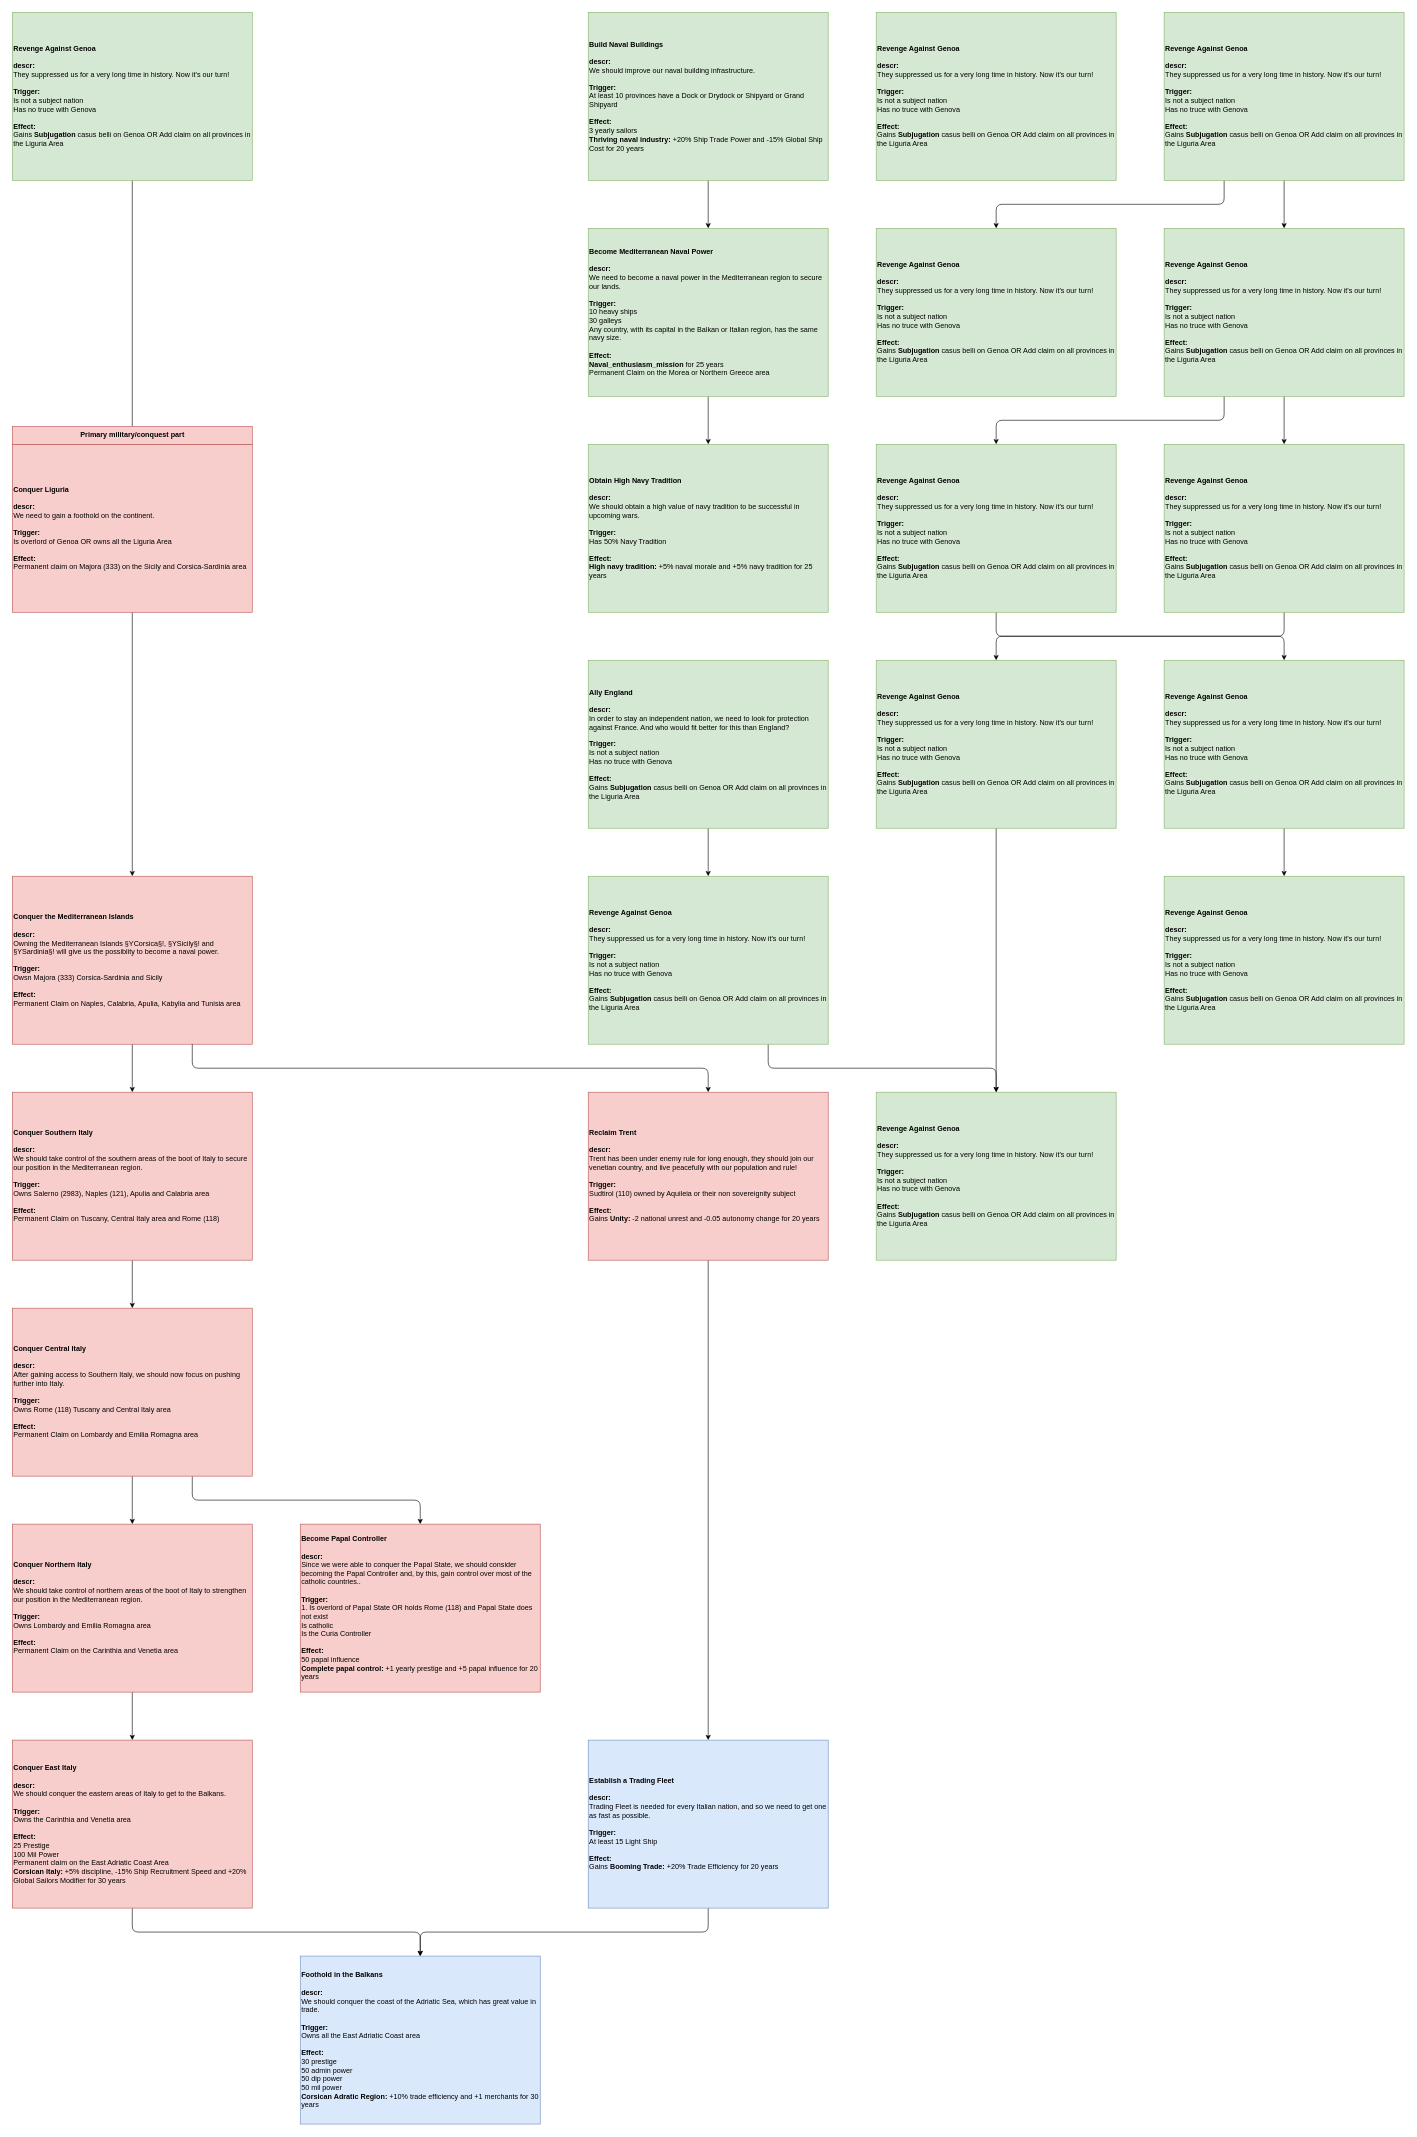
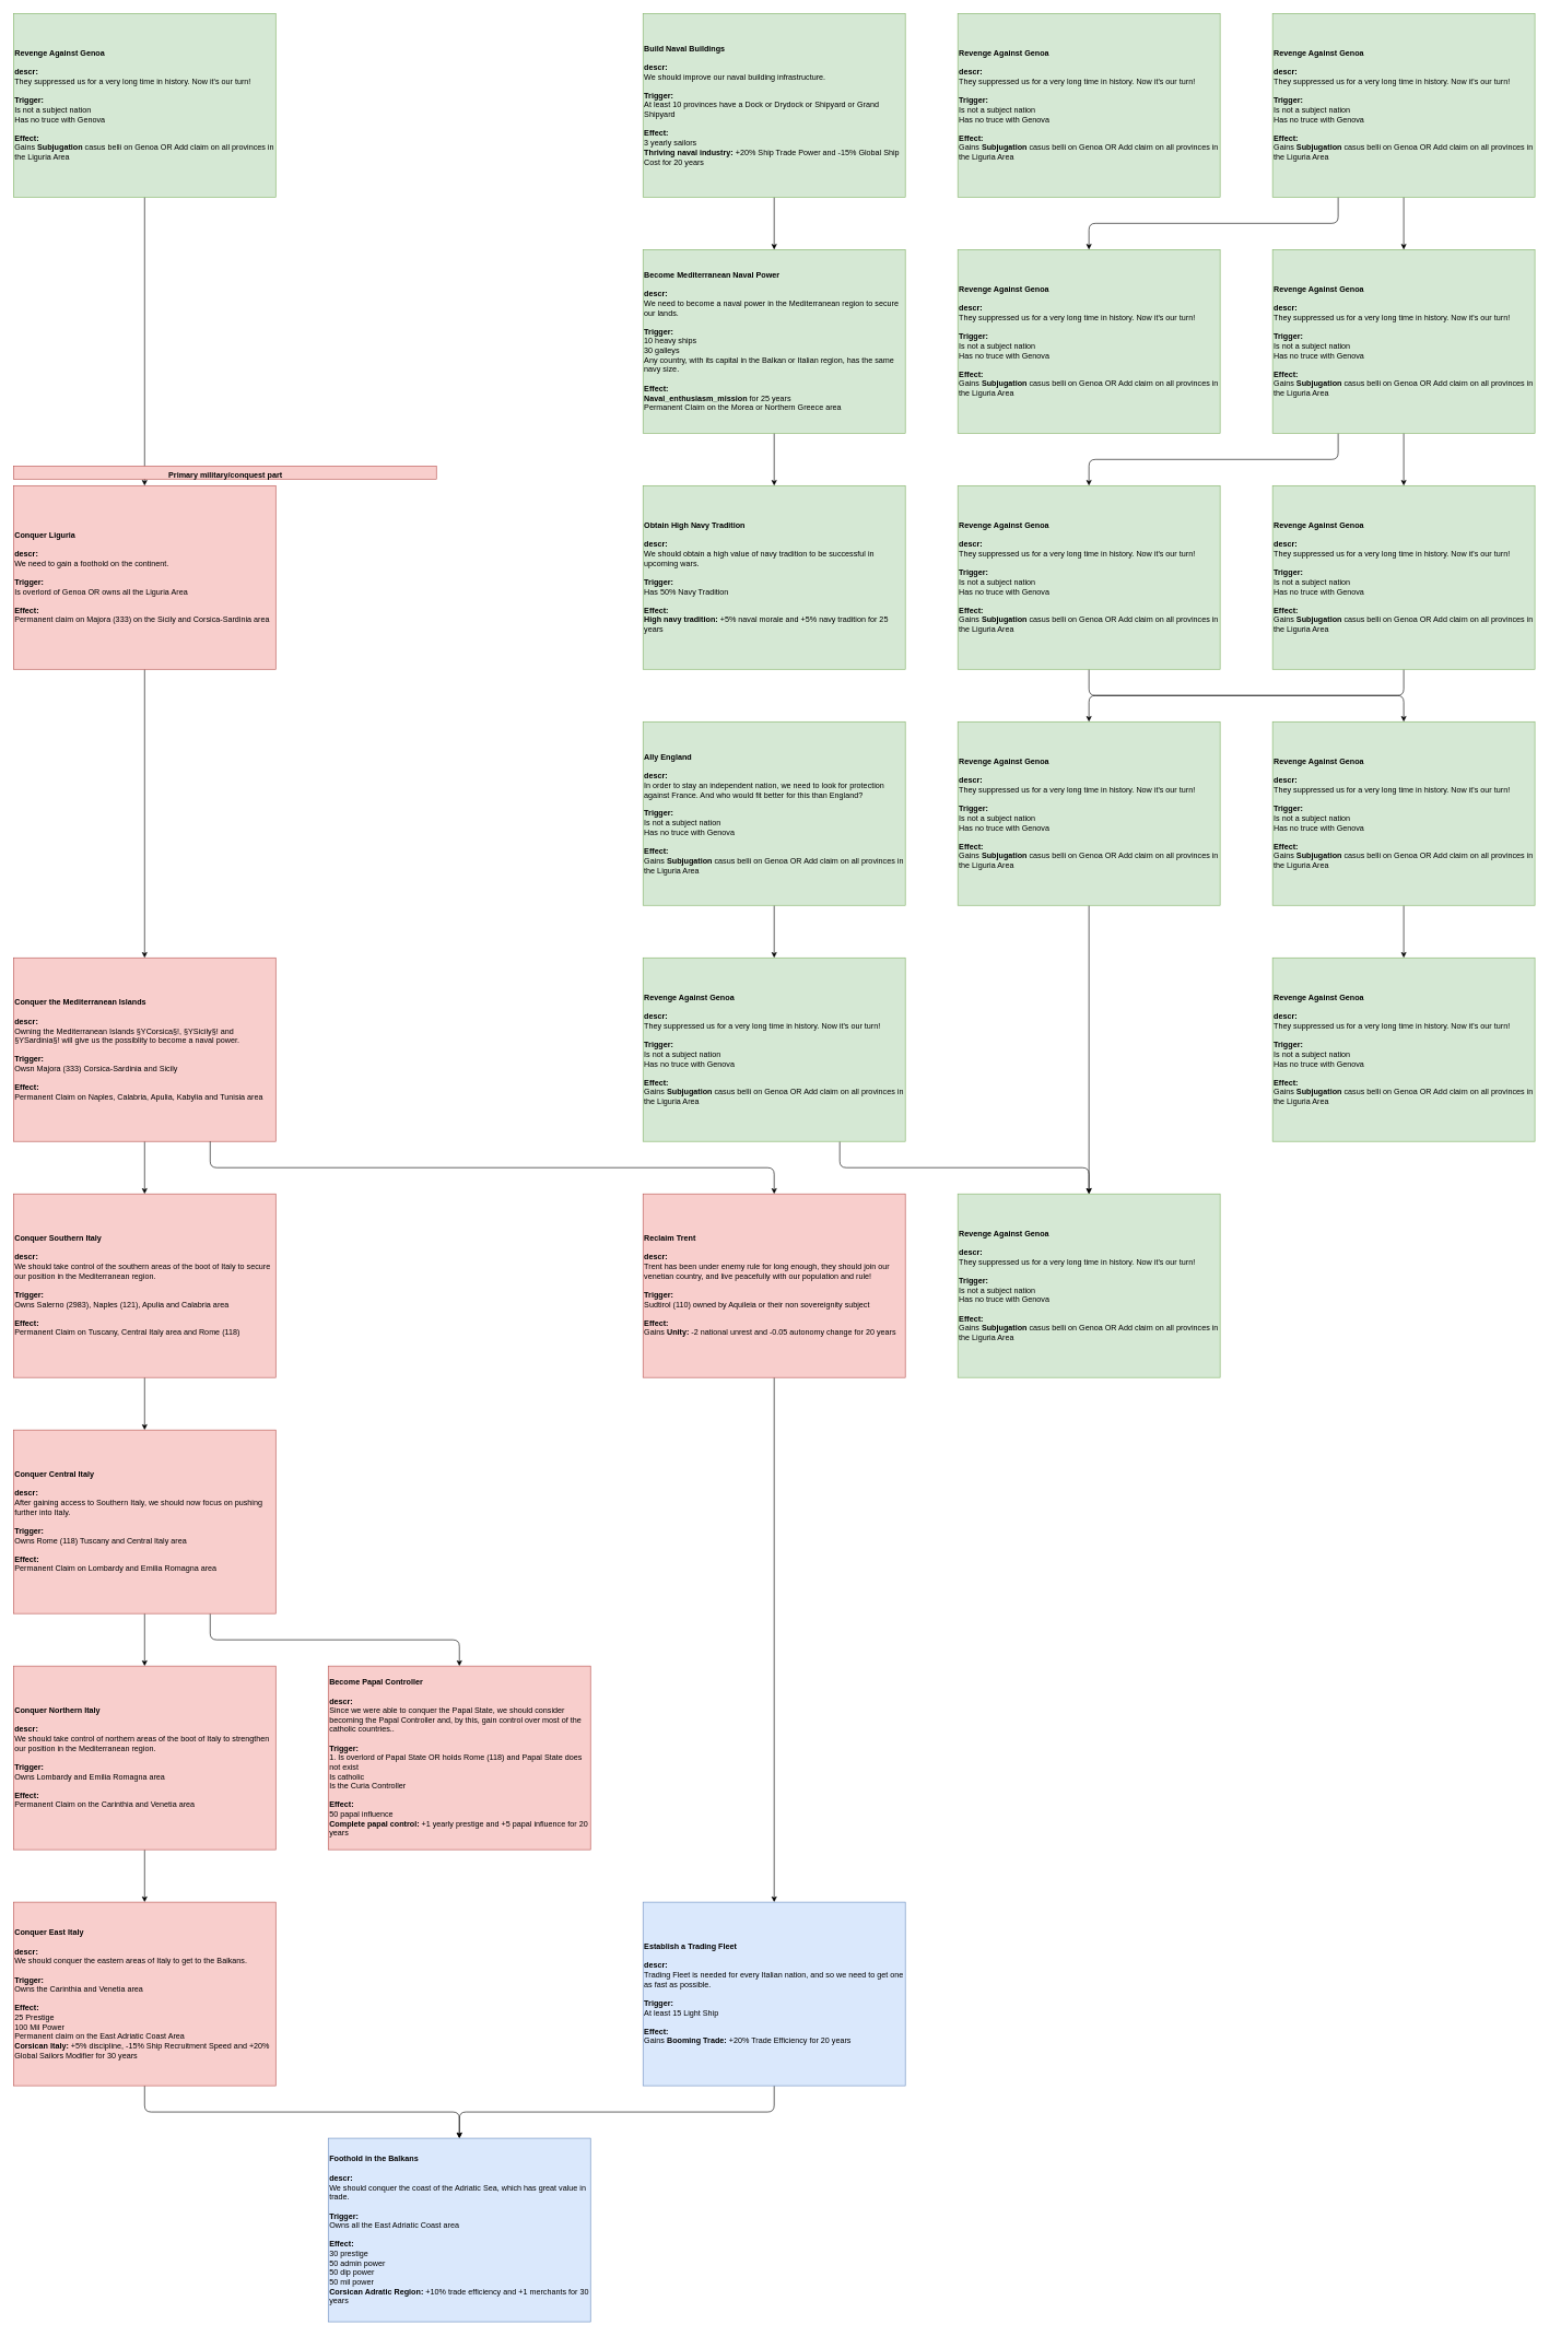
- <mxCell id="59" value="Primary military/conquest part" style="text;html=1;fontSize=12;fontStyle=1;align=center;fillColor=#f8cecc;strokeColor=#b85450;" vertex="1" parent="1"><mxGeometry y="710" width="400" height="30" as="geometry" x="20" /></mxCell>
+ <mxCell id="59" value="Primary military/conquest part" style="text;html=1;fontSize=12;fontStyle=1;align=center;fillColor=#f8cecc;strokeColor=#b85450;" vertex="1" parent="1"><mxGeometry x="20" y="710" width="645" height="20" as="geometry" /></mxCell>
